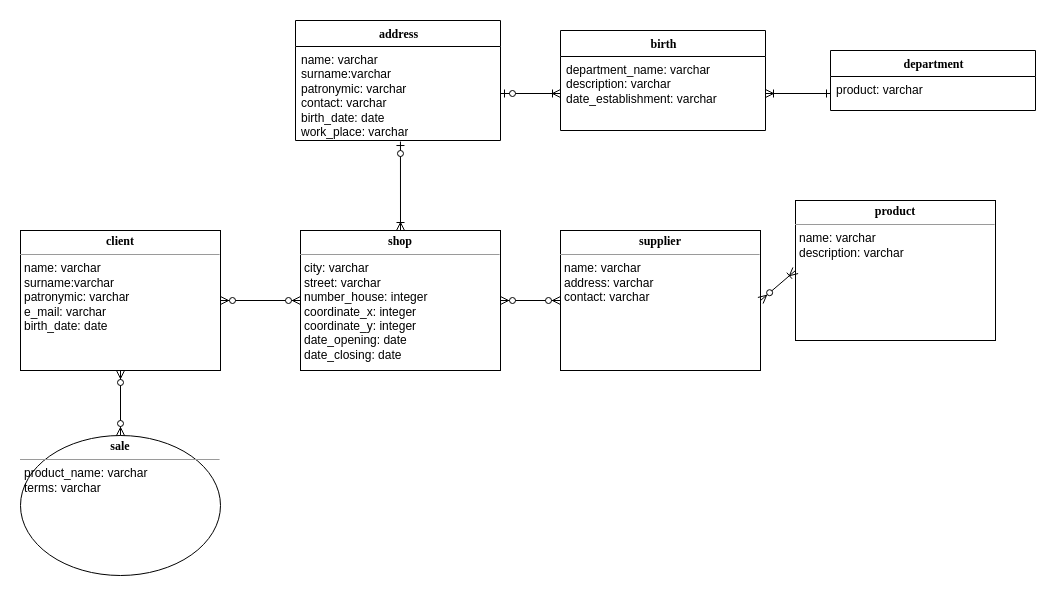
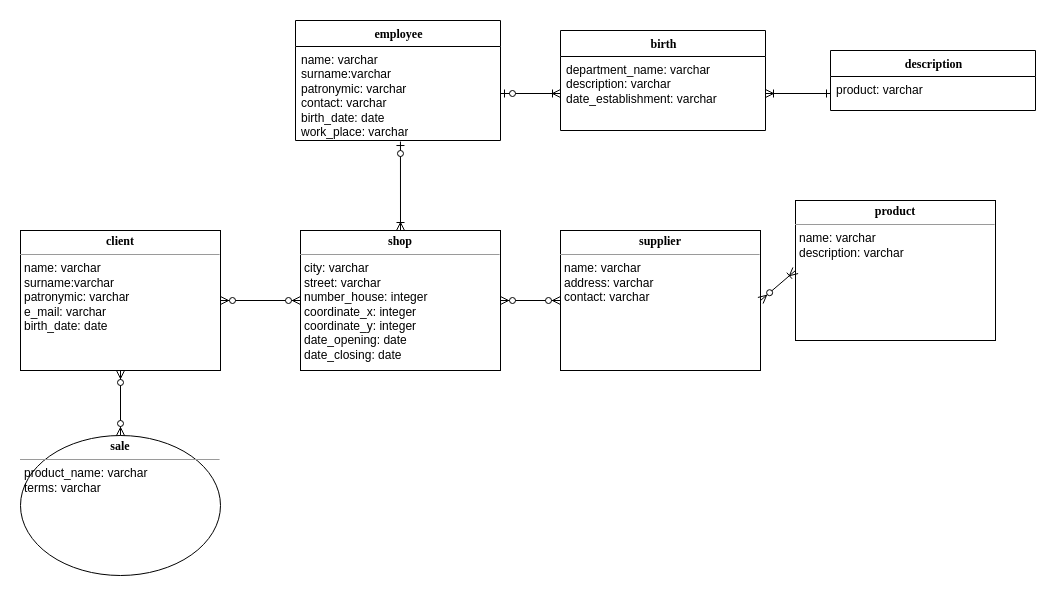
- <mxCell id="9" value="address" style="swimlane;html=1;fontStyle=1;align=center;verticalAlign=top;childLayout=stackLayout;horizontal=1;startSize=26;horizontalStack=0;resizeParent=1;resizeLast=0;collapsible=1;marginBottom=0;swimlaneFillColor=#ffffff;rounded=0;shadow=0;comic=0;labelBackgroundColor=none;strokeWidth=1;fillColor=none;fontFamily=Verdana;fontSize=12" parent="1" vertex="1"><mxGeometry x="295" y="20" width="205" height="120" as="geometry" /></mxCell>
+ <mxCell id="9" value="employee" style="swimlane;html=1;fontStyle=1;align=center;verticalAlign=top;childLayout=stackLayout;horizontal=1;startSize=26;horizontalStack=0;resizeParent=1;resizeLast=0;collapsible=1;marginBottom=0;swimlaneFillColor=#ffffff;rounded=0;shadow=0;comic=0;labelBackgroundColor=none;strokeWidth=1;fillColor=none;fontFamily=Verdana;fontSize=12" parent="1" vertex="1"><mxGeometry x="295" y="20" width="205" height="120" as="geometry" /></mxCell>
- <mxCell id="5" value="department" style="swimlane;html=1;fontStyle=1;align=center;verticalAlign=top;childLayout=stackLayout;horizontal=1;startSize=26;horizontalStack=0;resizeParent=1;resizeLast=0;collapsible=1;marginBottom=0;swimlaneFillColor=#ffffff;rounded=0;shadow=0;comic=0;labelBackgroundColor=none;strokeWidth=1;fillColor=none;fontFamily=Verdana;fontSize=12" parent="1" vertex="1"><mxGeometry x="830" y="50" width="205" height="60" as="geometry" /></mxCell>
+ <mxCell id="5" value="description" style="swimlane;html=1;fontStyle=1;align=center;verticalAlign=top;childLayout=stackLayout;horizontal=1;startSize=26;horizontalStack=0;resizeParent=1;resizeLast=0;collapsible=1;marginBottom=0;swimlaneFillColor=#ffffff;rounded=0;shadow=0;comic=0;labelBackgroundColor=none;strokeWidth=1;fillColor=none;fontFamily=Verdana;fontSize=12" parent="1" vertex="1"><mxGeometry x="830" y="50" width="205" height="60" as="geometry" /></mxCell>
